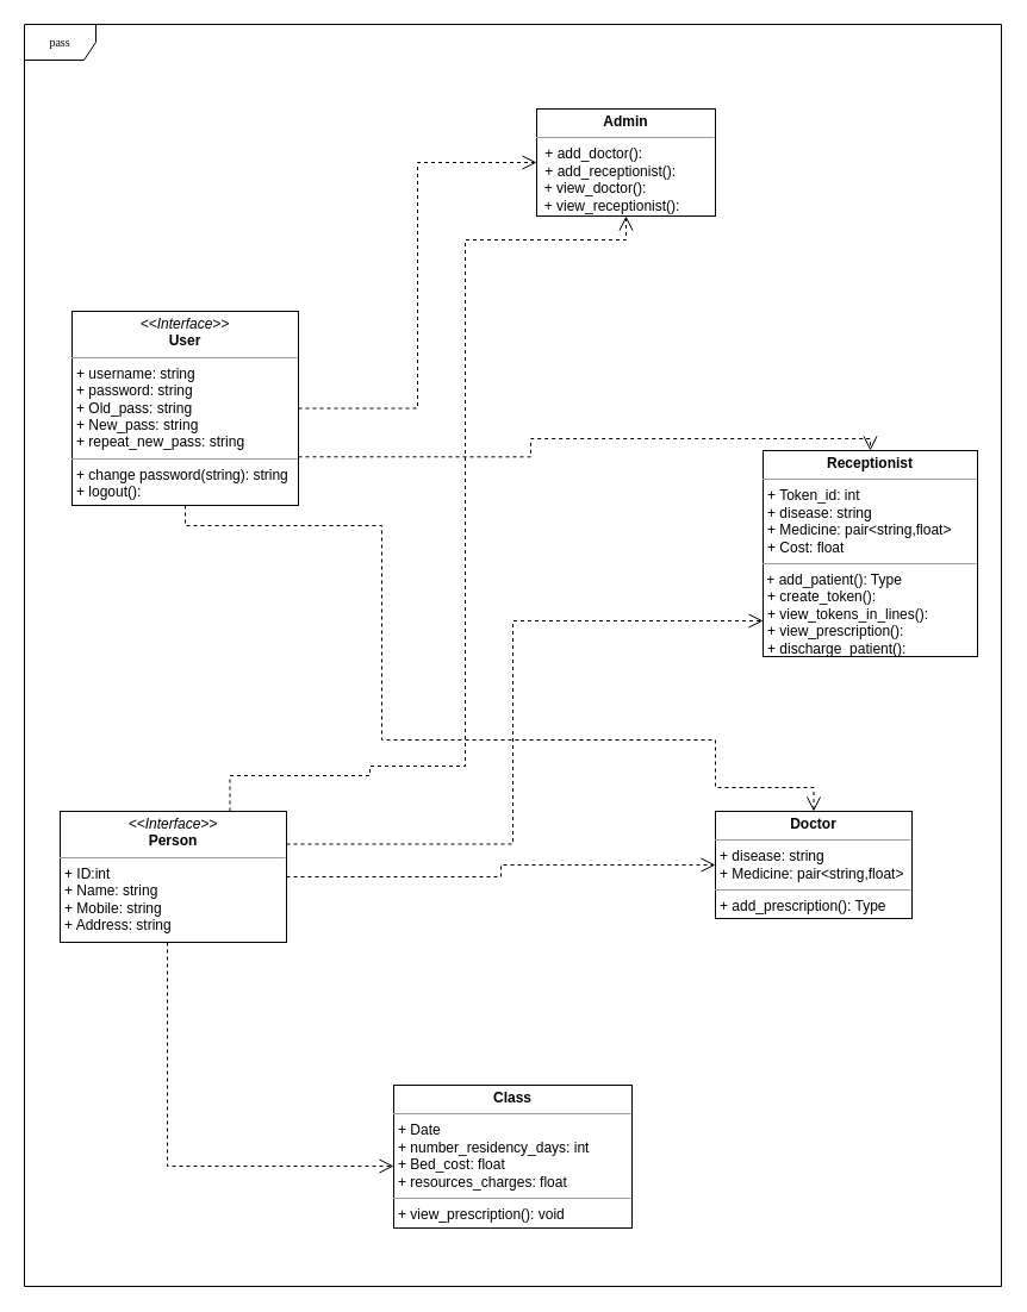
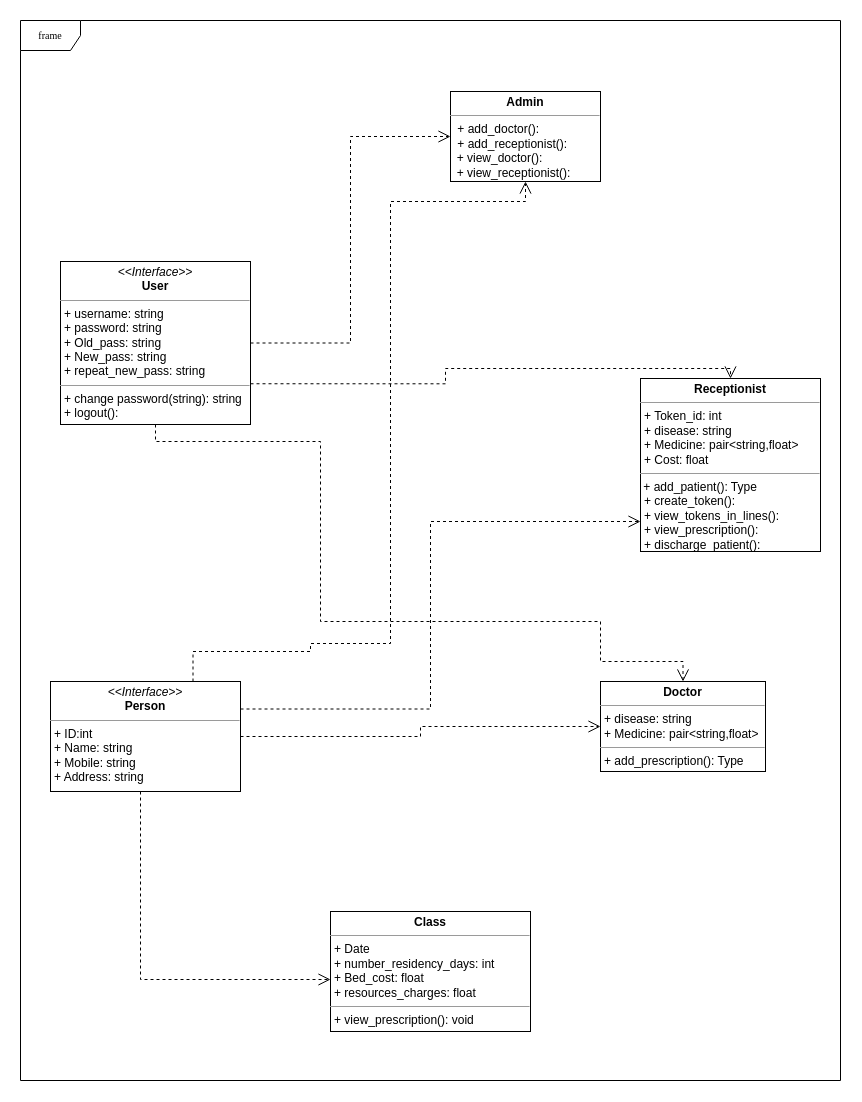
- <mxCell id="2" value="pass" style="shape=umlFrame;whiteSpace=wrap;html=1;rounded=0;shadow=0;comic=0;labelBackgroundColor=none;strokeWidth=1;fontFamily=Verdana;fontSize=10;align=center;" parent="1" vertex="1"><mxGeometry x="20" y="20" width="820" height="1060" as="geometry" /></mxCell>
+ <mxCell id="2" value="frame" style="shape=umlFrame;whiteSpace=wrap;html=1;rounded=0;shadow=0;comic=0;labelBackgroundColor=none;strokeWidth=1;fontFamily=Verdana;fontSize=10;align=center;" parent="1" vertex="1"><mxGeometry x="20" y="20" width="820" height="1060" as="geometry" /></mxCell>
